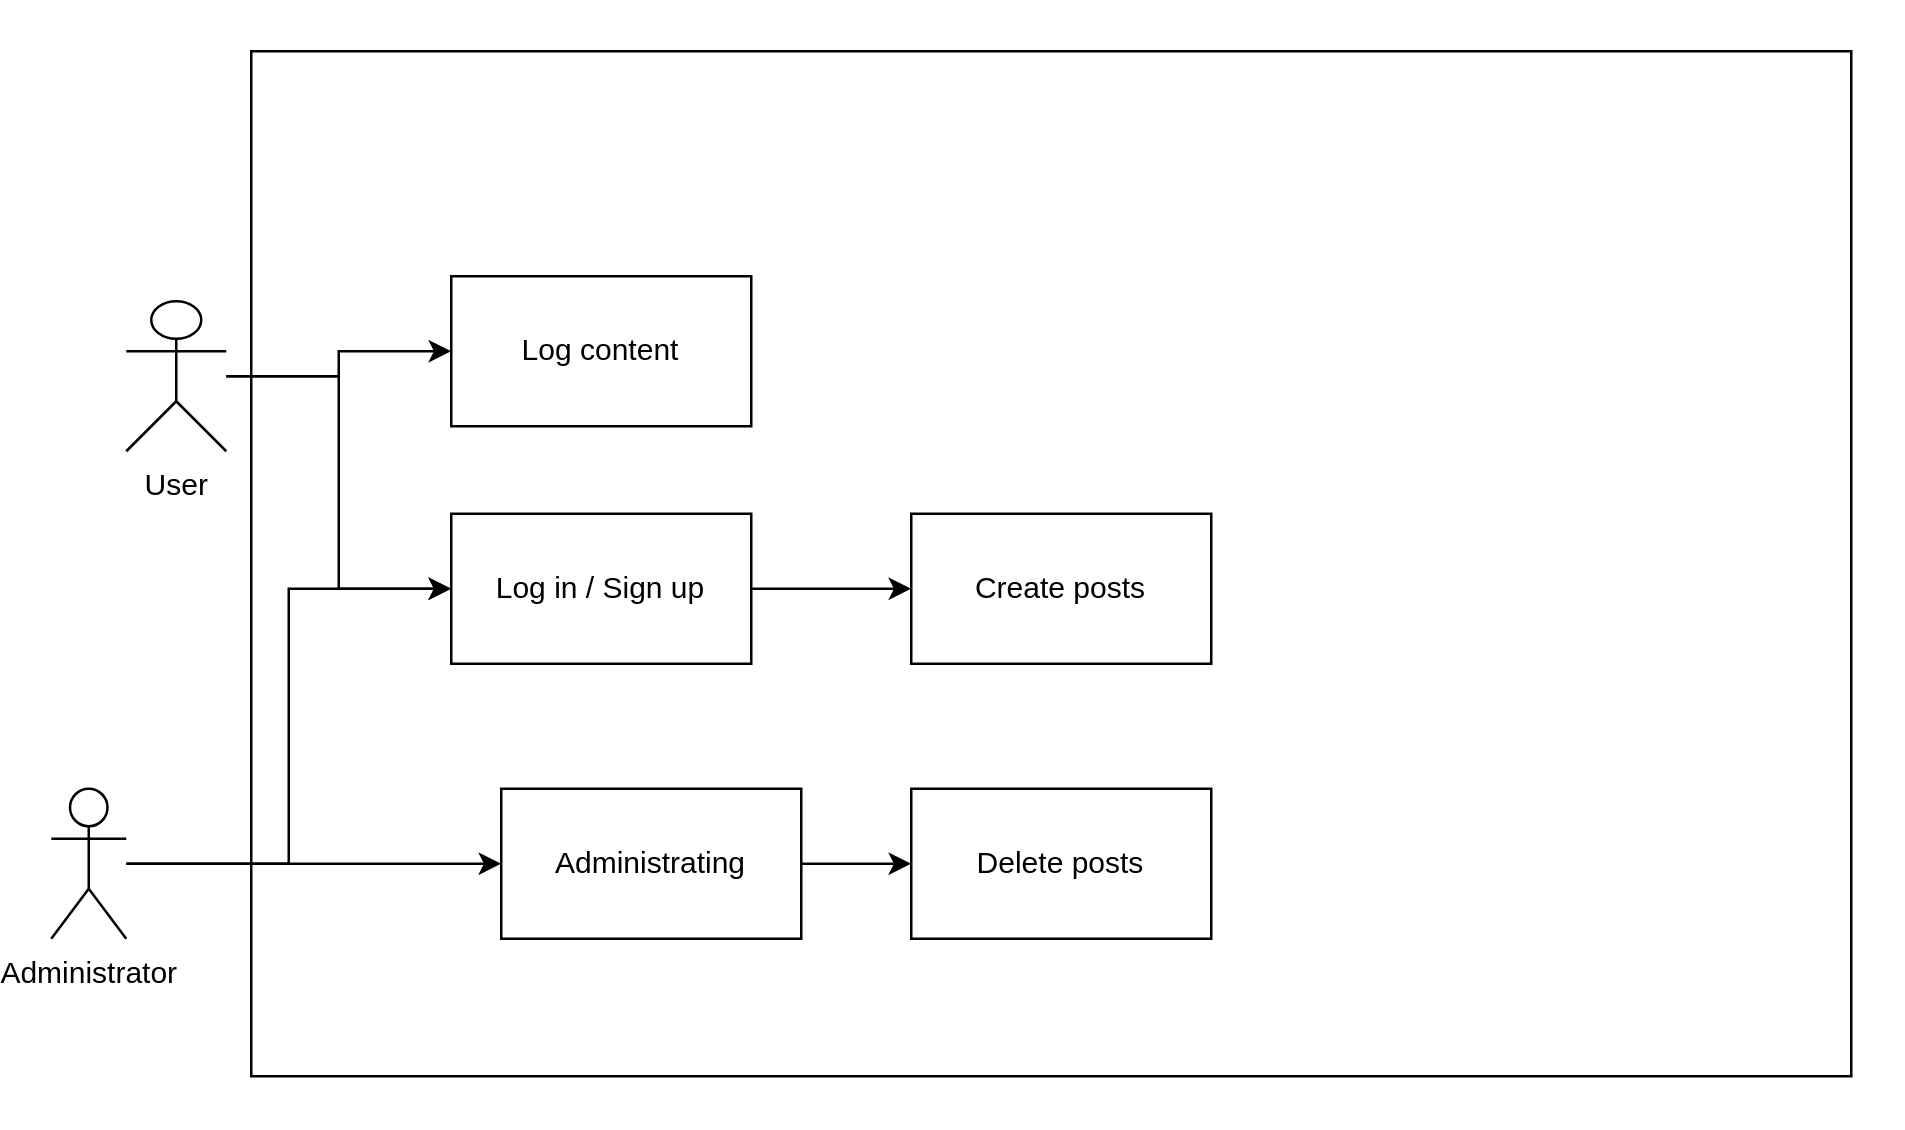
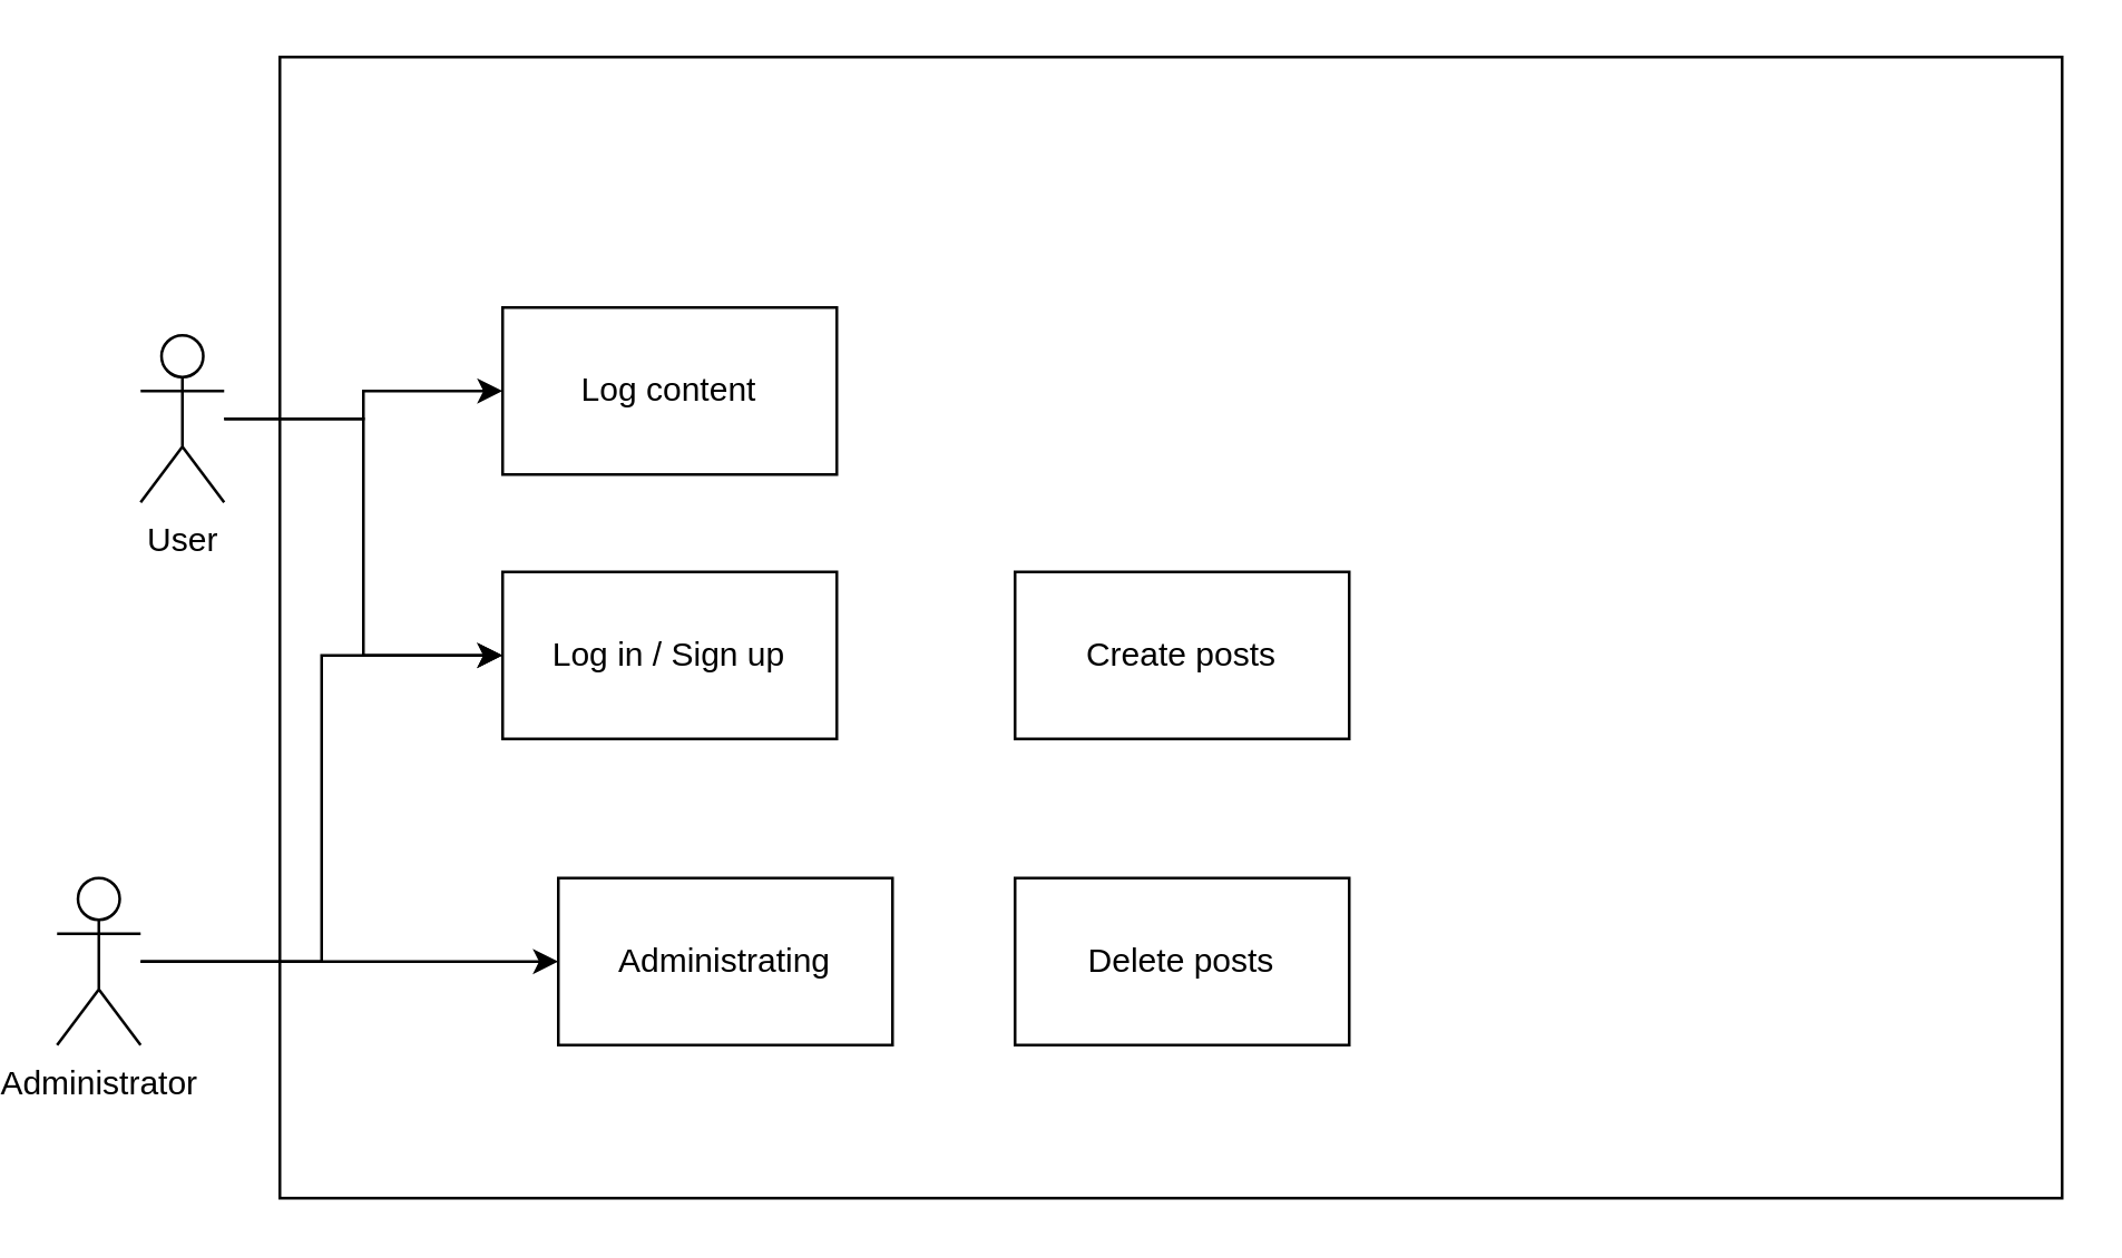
- <mxCell id="7" value="User" style="shape=umlActor;verticalLabelPosition=bottom;verticalAlign=top;html=1;outlineConnect=0;" vertex="1" parent="1"><mxGeometry x="50" y="120" width="40" height="60" as="geometry" /></mxCell>
+ <mxCell id="7" value="User" style="shape=umlActor;verticalLabelPosition=bottom;verticalAlign=top;html=1;outlineConnect=0;" vertex="1" parent="1"><mxGeometry x="50" y="120" width="30" height="60" as="geometry" /></mxCell>
- <mxCell id="11" style="edgeStyle=orthogonalEdgeStyle;rounded=0;orthogonalLoop=1;jettySize=auto;html=1;" edge="1" parent="1" source="12" target="14"><mxGeometry relative="1" as="geometry" /></mxCell>
- <mxCell id="9" style="edgeStyle=orthogonalEdgeStyle;rounded=0;orthogonalLoop=1;jettySize=auto;html=1;" edge="1" parent="1" source="10" target="15"><mxGeometry relative="1" as="geometry" /></mxCell>
